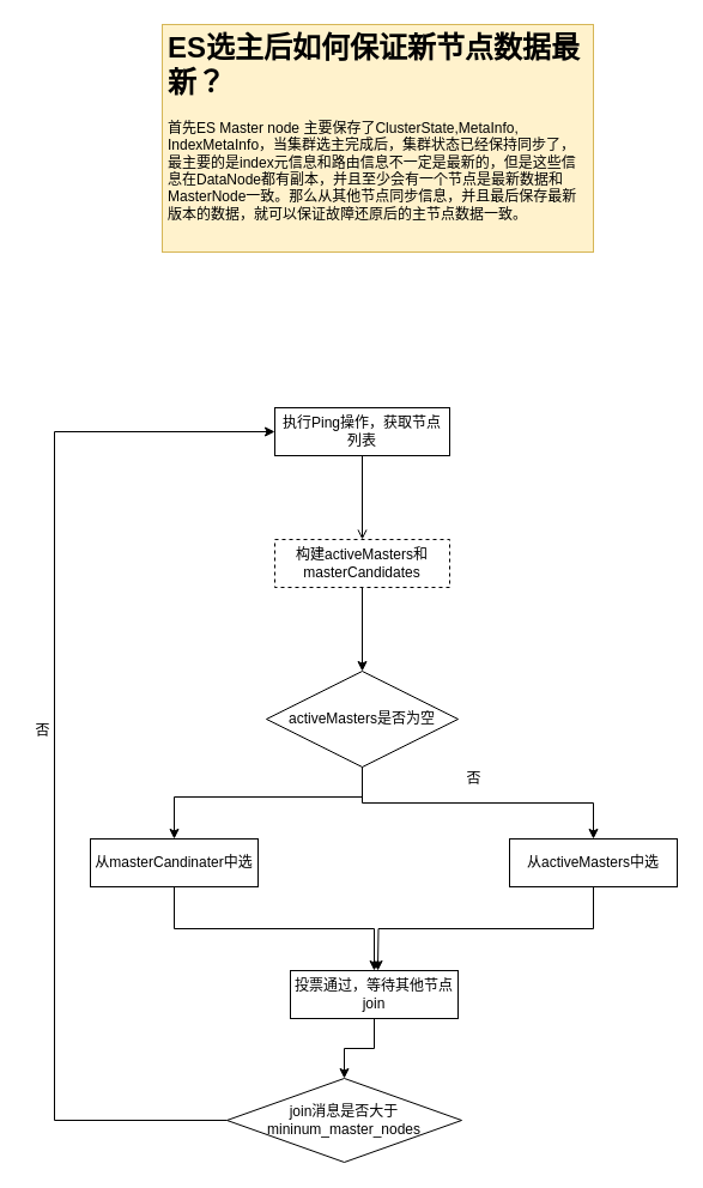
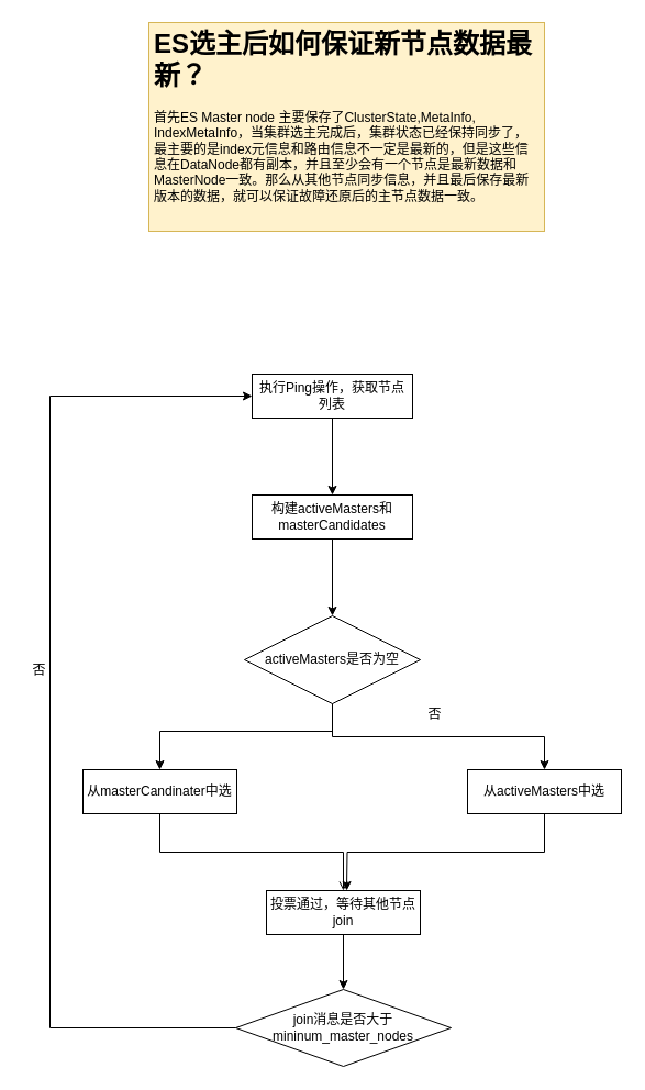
- <mxCell id="2" style="edgeStyle=orthogonalEdgeStyle;rounded=0;orthogonalLoop=1;jettySize=auto;html=1;exitX=0.5;exitY=1;exitDx=0;exitDy=0;endArrow=open;" edge="1" parent="1" source="3" target="5"><mxGeometry relative="1" as="geometry" /></mxCell>
+ <mxCell id="2" style="edgeStyle=orthogonalEdgeStyle;rounded=0;orthogonalLoop=1;jettySize=auto;html=1;exitX=0.5;exitY=1;exitDx=0;exitDy=0;" edge="1" parent="1" source="3" target="5"><mxGeometry relative="1" as="geometry" /></mxCell>
- <mxCell id="5" value="构建activeMasters和&lt;br&gt;masterCandidates" style="rounded=0;whiteSpace=wrap;html=1;dashed=1;" vertex="1" parent="1"><mxGeometry x="229" y="450" width="146" height="40" as="geometry" /></mxCell>
+ <mxCell id="5" value="构建activeMasters和&lt;br&gt;masterCandidates" style="rounded=0;whiteSpace=wrap;html=1;" vertex="1" parent="1"><mxGeometry x="229" y="450" width="146" height="40" as="geometry" /></mxCell>
- <mxCell id="12" style="edgeStyle=orthogonalEdgeStyle;rounded=0;orthogonalLoop=1;jettySize=auto;html=1;exitX=0.5;exitY=1;exitDx=0;exitDy=0;" edge="1" parent="1" source="13" target="15"><mxGeometry relative="1" as="geometry" /></mxCell>
+ <mxCell id="12" style="edgeStyle=orthogonalEdgeStyle;rounded=0;orthogonalLoop=1;jettySize=auto;html=1;exitX=0.5;exitY=1;exitDx=0;exitDy=0;endArrow=open;" edge="1" parent="1" source="13" target="15"><mxGeometry relative="1" as="geometry" /></mxCell>
- <mxCell id="17" value="join消息是否大于mininum_master_nodes" style="rhombus;whiteSpace=wrap;html=1;" vertex="1" parent="1"><mxGeometry x="189" y="900" width="196" height="70" as="geometry" /></mxCell>
+ <mxCell id="17" value="join消息是否大于mininum_master_nodes" style="rhombus;whiteSpace=wrap;html=1;" vertex="1" parent="1"><mxGeometry x="214" y="900" width="196" height="70" as="geometry" /></mxCell>
